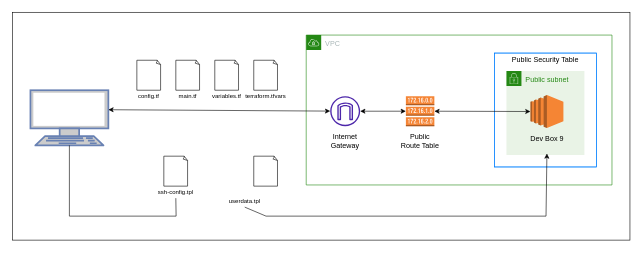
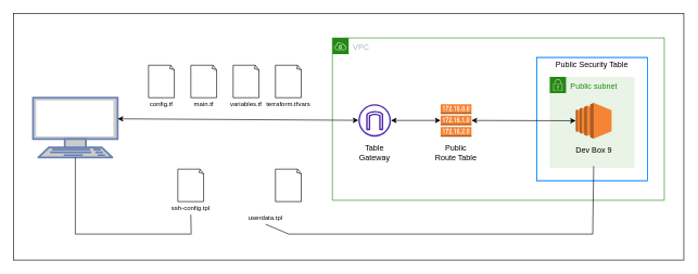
- <mxCell id="7" value="Internet &lt;br&gt;Gateway" style="rounded=0;whiteSpace=wrap;html=1;fillColor=none;strokeColor=none;" parent="5" vertex="1"><mxGeometry y="50" width="90" height="50" as="geometry" /></mxCell>
+ <mxCell id="7" value="Table &lt;br&gt;Gateway" style="rounded=0;whiteSpace=wrap;html=1;fillColor=none;strokeColor=none;" parent="5" vertex="1"><mxGeometry y="50" width="90" height="50" as="geometry" /></mxCell>
- <mxCell id="29" value="" style="endArrow=classic;html=1;rounded=0;fontSize=10;exitX=0.5;exitY=1;exitDx=0;exitDy=0;entryX=0.5;entryY=1;entryDx=0;entryDy=0;" parent="1" source="27" target="17" edge="1"><mxGeometry width="50" height="50" relative="1" as="geometry"><mxPoint x="200" y="260" as="sourcePoint" /><mxPoint x="720" y="370" as="targetPoint" /><Array as="points"><mxPoint x="443" y="360" /><mxPoint x="910" y="360" /></Array></mxGeometry></mxCell>
+ <mxCell id="29" value="" style="endArrow=none;html=1;rounded=0;fontSize=10;exitX=0.5;exitY=1;exitDx=0;exitDy=0;entryX=0.5;entryY=1;entryDx=0;entryDy=0;" parent="1" source="27" target="17" edge="1"><mxGeometry width="50" height="50" relative="1" as="geometry"><mxPoint x="200" y="260" as="sourcePoint" /><mxPoint x="720" y="370" as="targetPoint" /><Array as="points"><mxPoint x="443" y="360" /><mxPoint x="910" y="360" /></Array></mxGeometry></mxCell>
